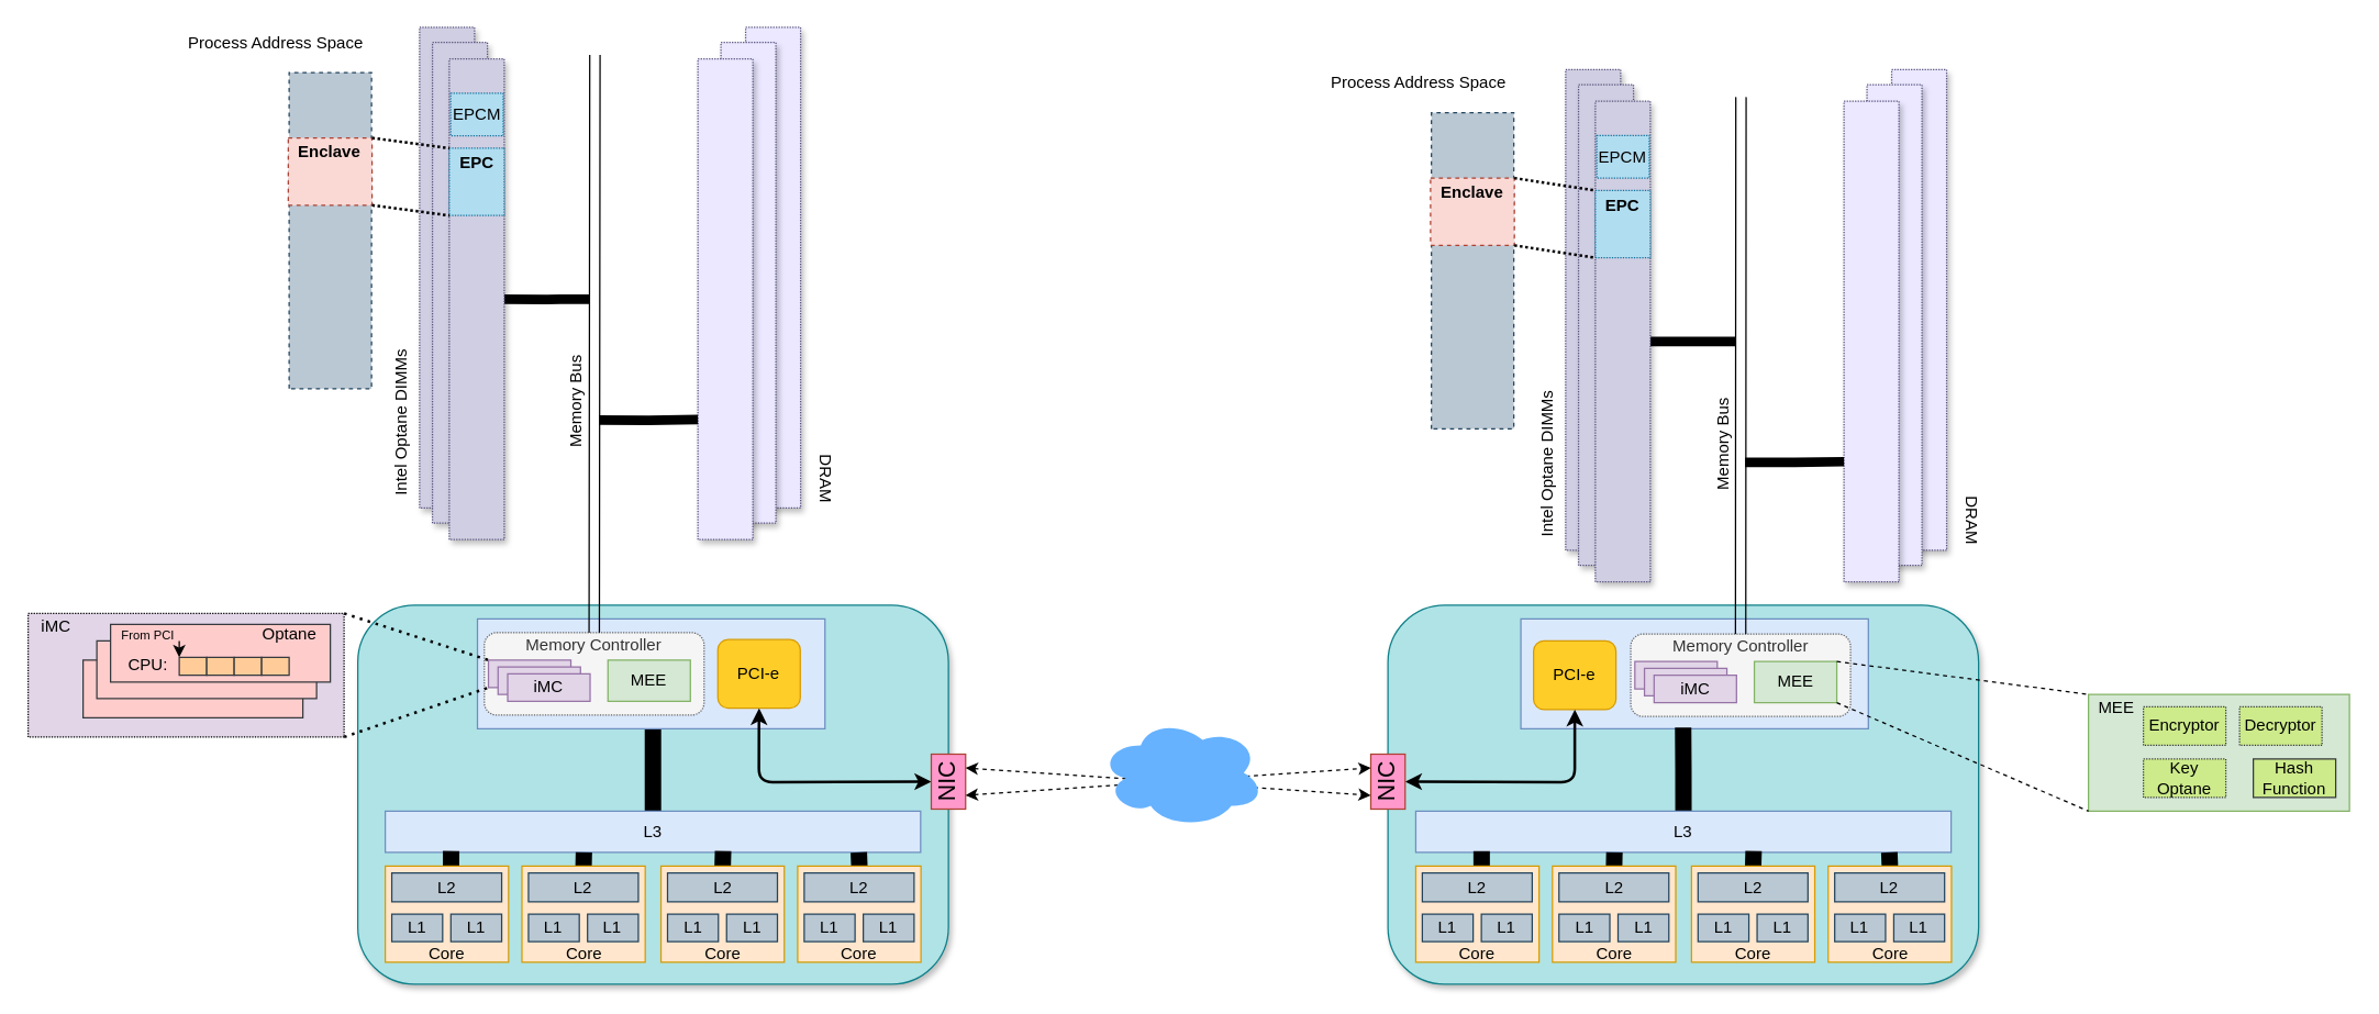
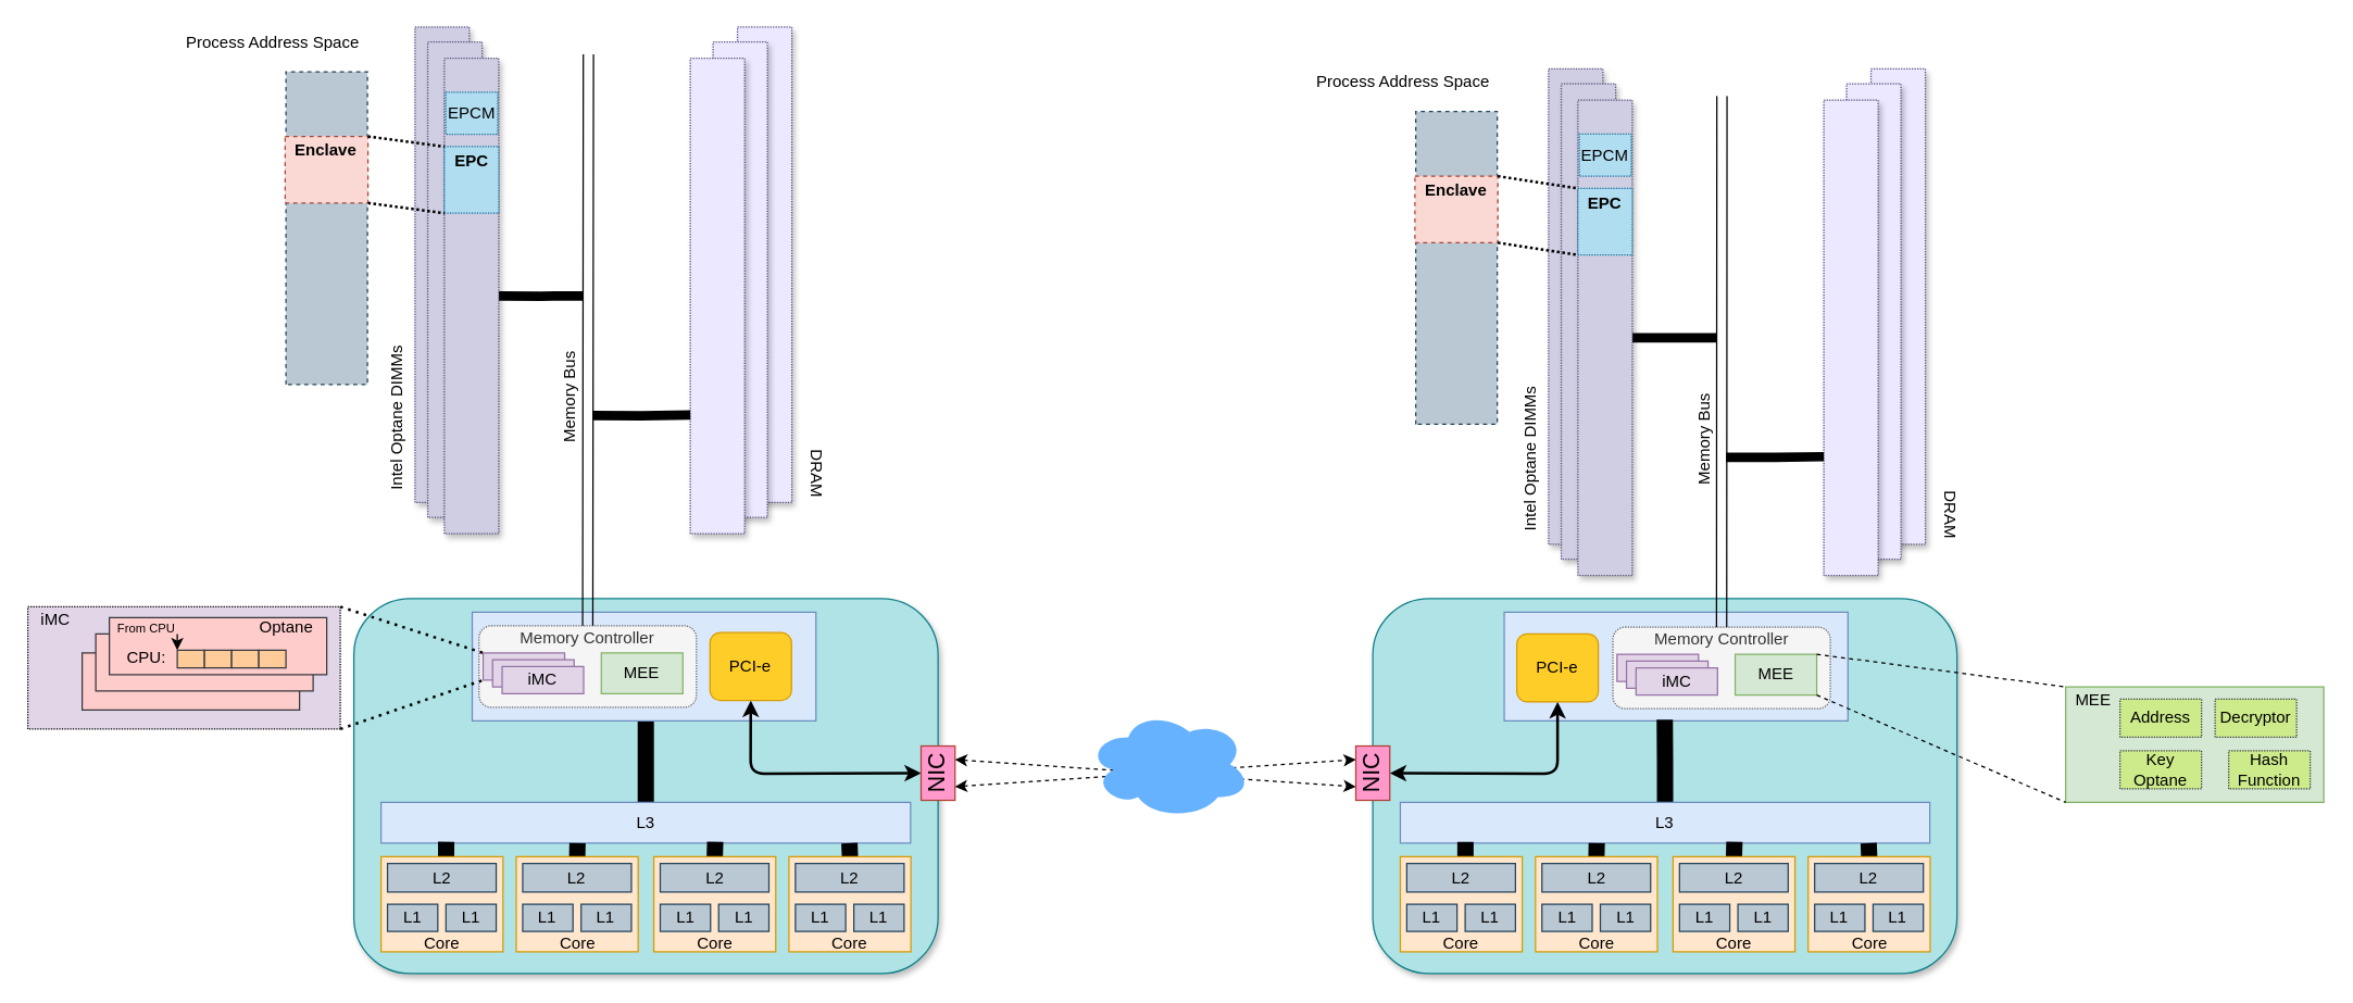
- <mxCell id="23" value="&lt;font style=&quot;font-size: 9px&quot;&gt;From PCI&lt;/font&gt;" style="text;html=1;align=center;verticalAlign=middle;resizable=0;points=[];autosize=1;" parent="1" vertex="1"><mxGeometry x="77" y="451" width="60" height="20" as="geometry" /></mxCell>
+ <mxCell id="23" value="&lt;font style=&quot;font-size: 9px&quot;&gt;From CPU&lt;/font&gt;" style="text;html=1;align=center;verticalAlign=middle;resizable=0;points=[];autosize=1;" parent="1" vertex="1"><mxGeometry x="77" y="451" width="60" height="20" as="geometry" /></mxCell>
- <mxCell id="58" value="Encryptor" style="rounded=0;whiteSpace=wrap;html=1;shadow=0;glass=0;dashed=1;dashPattern=1 1;comic=0;strokeColor=#36393d;fillColor=#cdeb8b;" parent="1" vertex="1"><mxGeometry x="1560" y="514" width="60" height="28" as="geometry" /></mxCell>
+ <mxCell id="58" value="Address" style="rounded=0;whiteSpace=wrap;html=1;shadow=0;glass=0;dashed=1;dashPattern=1 1;comic=0;strokeColor=#36393d;fillColor=#cdeb8b;" parent="1" vertex="1"><mxGeometry x="1560" y="514" width="60" height="28" as="geometry" /></mxCell>
- <mxCell id="61" value="Hash&lt;br&gt;Function" style="rounded=0;whiteSpace=wrap;html=1;shadow=0;glass=0;dashed=0;dashPattern=1 1;comic=0;strokeColor=#36393d;fillColor=#cdeb8b;" parent="1" vertex="1"><mxGeometry x="1640" y="552" width="60" height="28" as="geometry" /></mxCell>
+ <mxCell id="61" value="Hash&lt;br&gt;Function" style="rounded=0;whiteSpace=wrap;html=1;shadow=0;glass=0;dashed=1;dashPattern=1 1;comic=0;strokeColor=#36393d;fillColor=#cdeb8b;" parent="1" vertex="1"><mxGeometry x="1640" y="552" width="60" height="28" as="geometry" /></mxCell>
